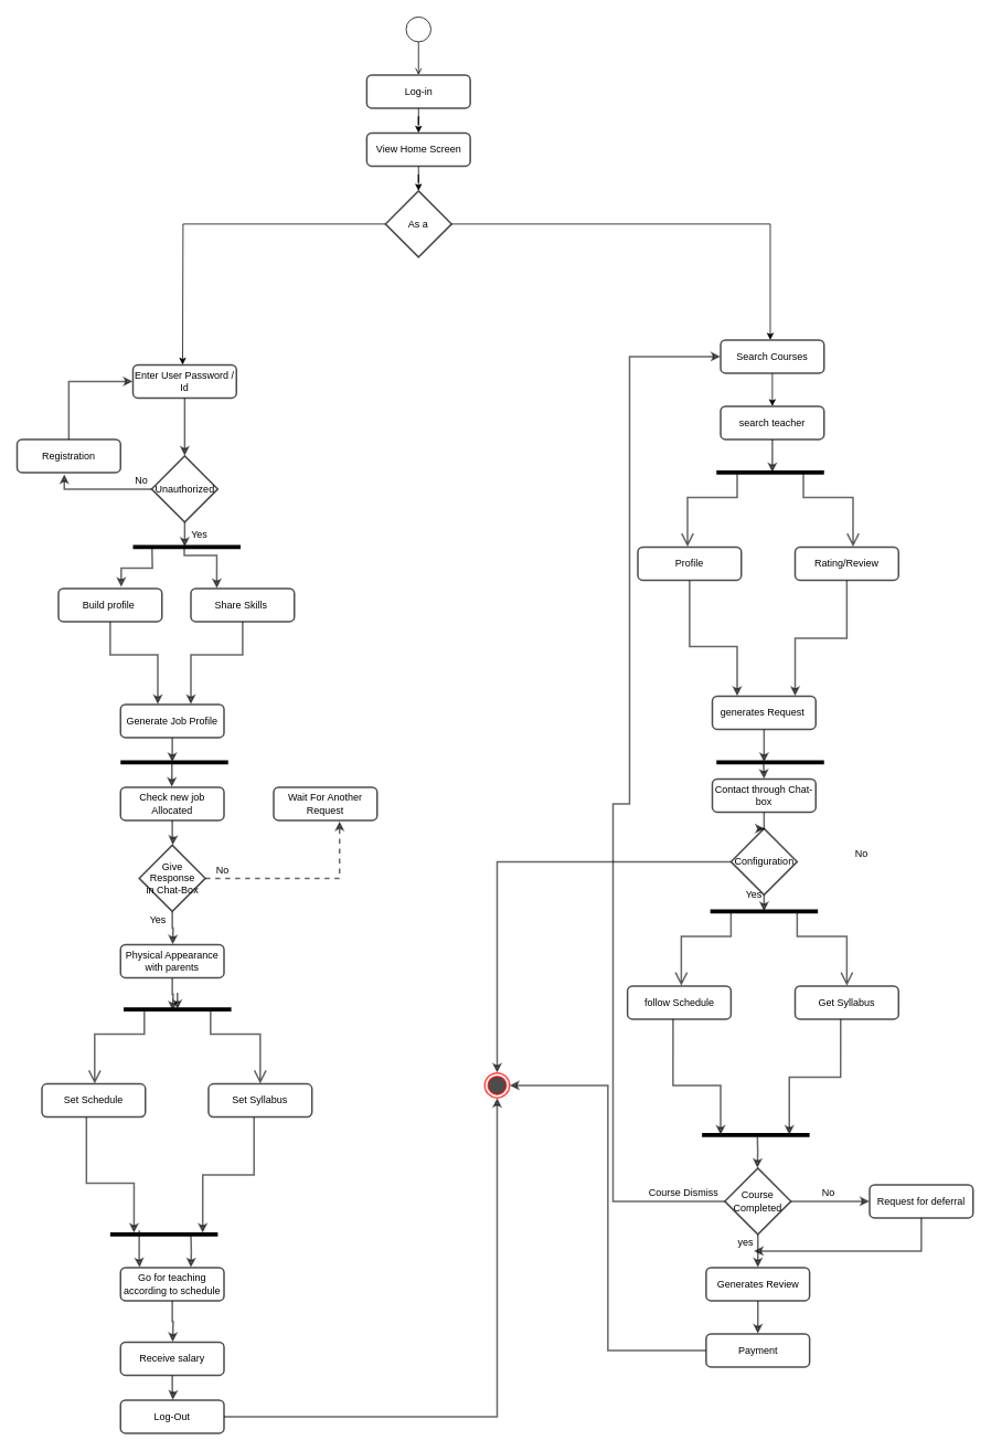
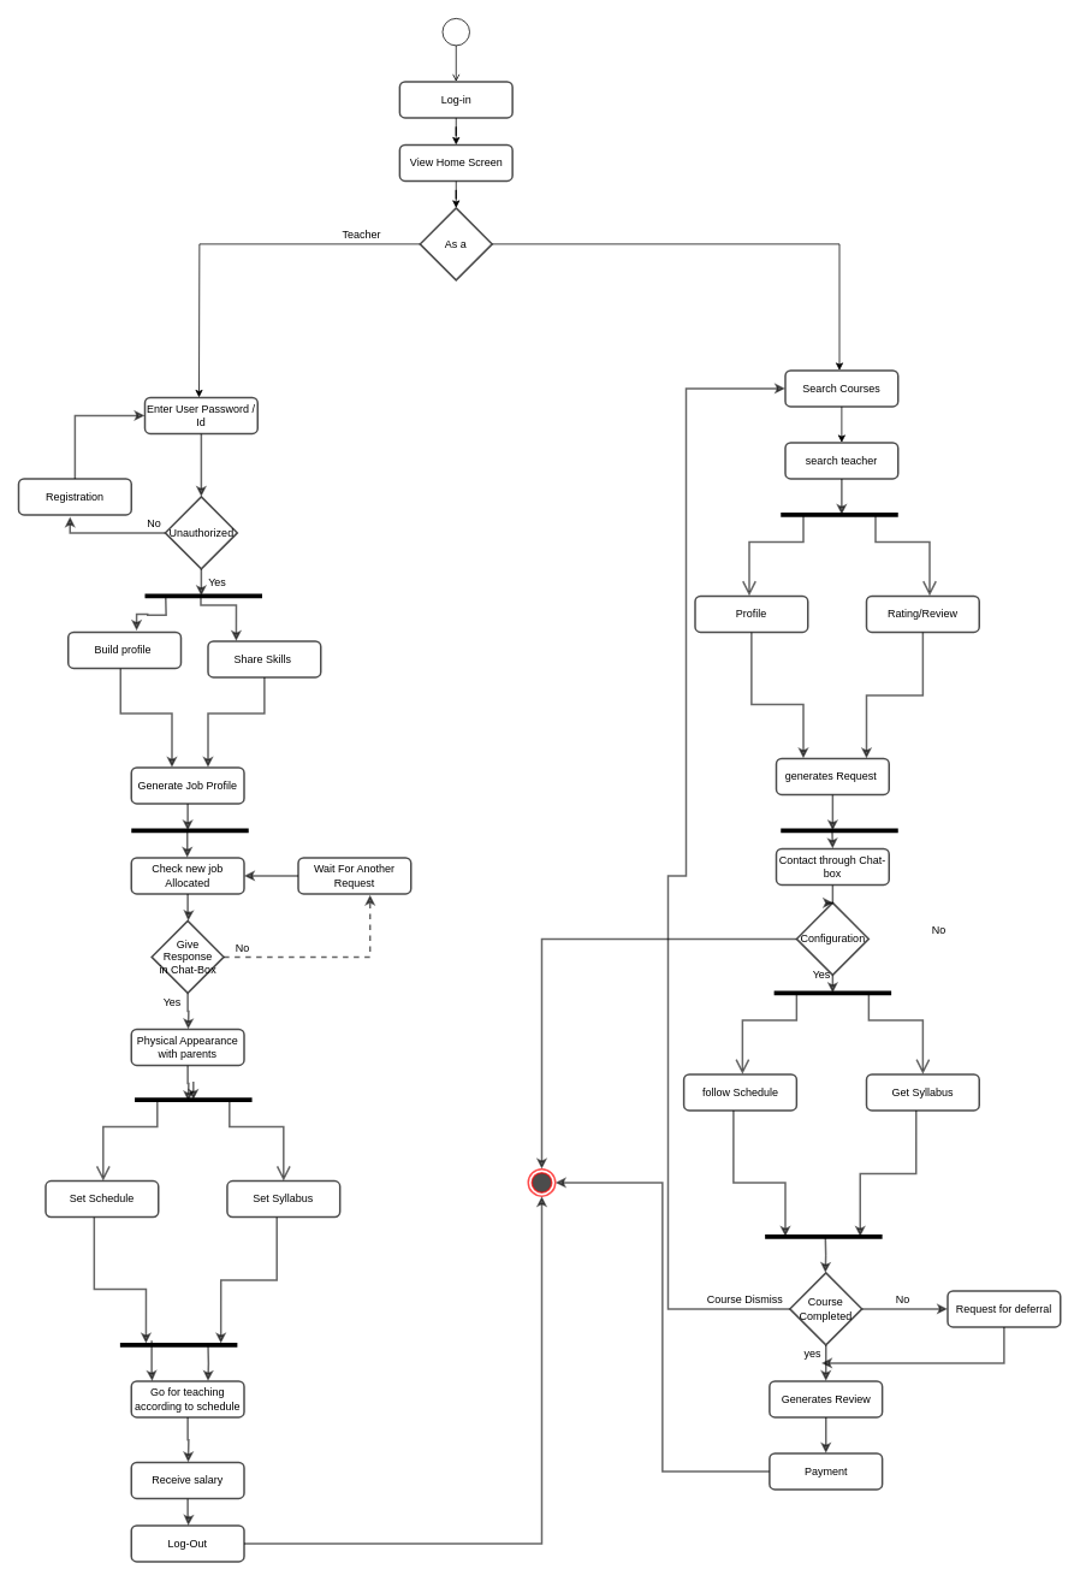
+ <mxCell id="37" value="Teacher" style="text;html=1;align=center;verticalAlign=middle;resizable=0;points=[];autosize=1;strokeColor=none;fillColor=none;" parent="1" vertex="1"><mxGeometry x="365" y="245" width="70" height="30" as="geometry" /></mxCell>
- <mxCell id="61" value="Build profile&amp;nbsp;" style="rounded=1;whiteSpace=wrap;html=1;strokeWidth=2;fillColor=#FFFFFF;opacity=70;" parent="1" vertex="1"><mxGeometry x="70" y="710" width="125" height="40" as="geometry" /></mxCell>
+ <mxCell id="61" value="Build profile&amp;nbsp;" style="rounded=1;whiteSpace=wrap;html=1;strokeWidth=2;fillColor=#FFFFFF;opacity=70;" parent="1" vertex="1"><mxGeometry x="75" y="700" width="125" height="40" as="geometry" /></mxCell>
+ <mxCell id="76" style="edgeStyle=orthogonalEdgeStyle;rounded=0;orthogonalLoop=1;jettySize=auto;html=1;entryX=1;entryY=0.5;entryDx=0;entryDy=0;strokeWidth=2;opacity=60;" parent="1" source="77" target="72" edge="1"><mxGeometry relative="1" as="geometry" /></mxCell>
